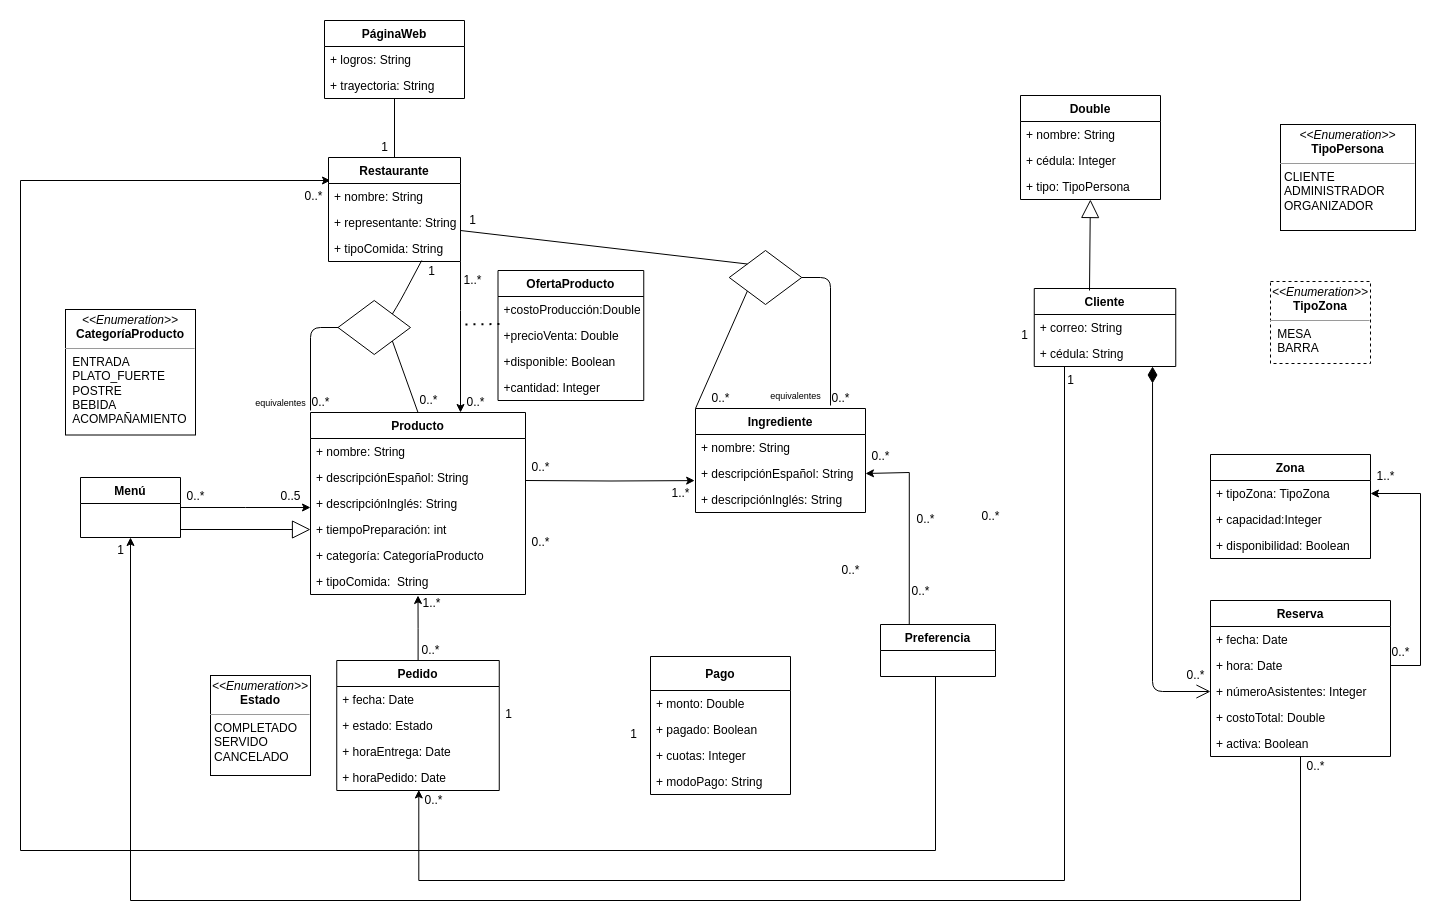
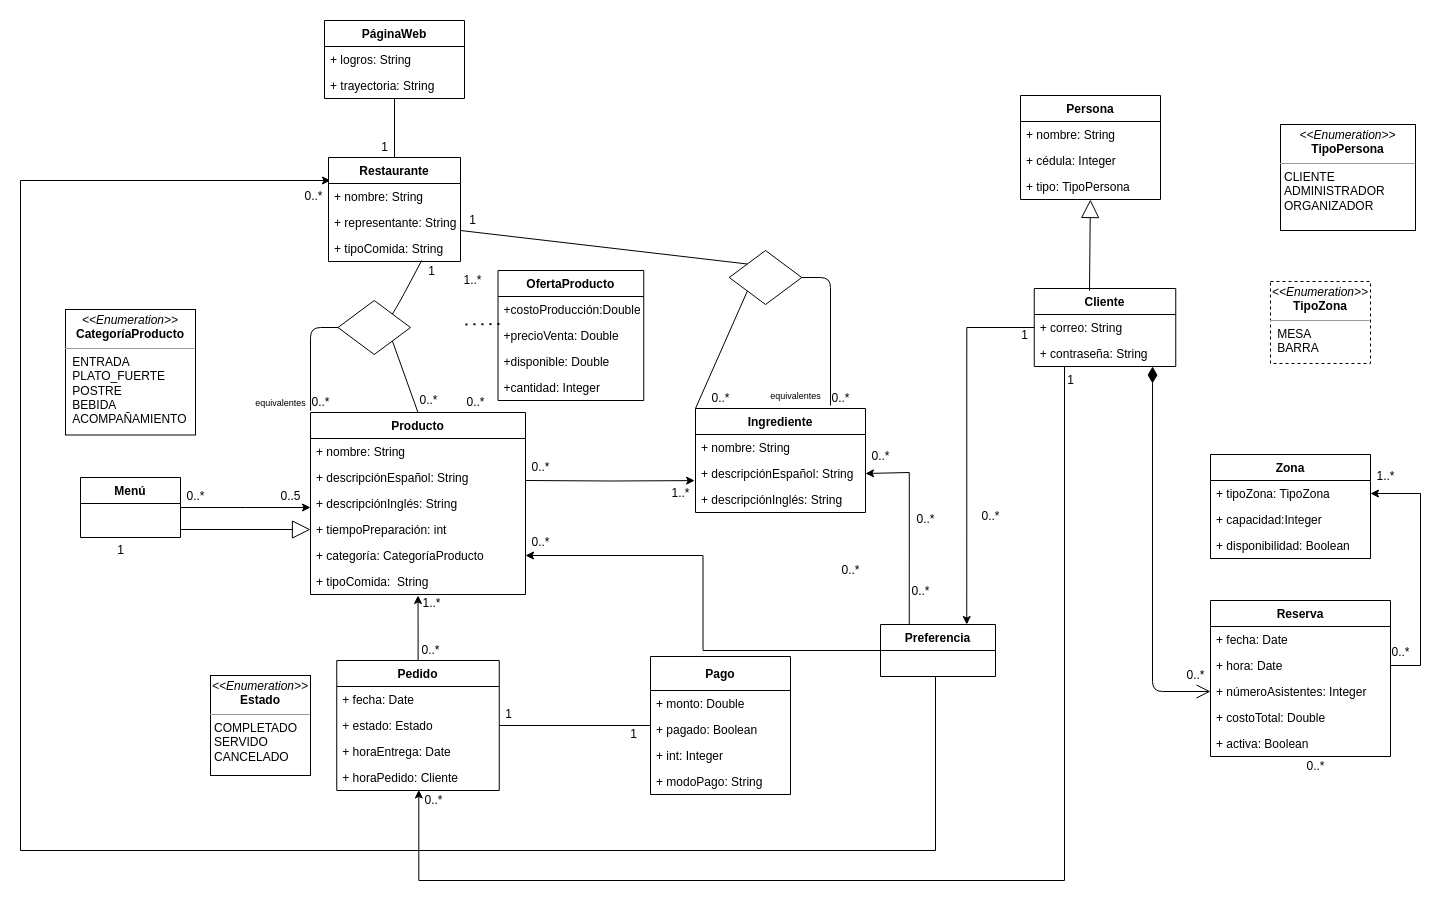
- <mxCell id="116" value="Double" style="swimlane;fontStyle=1;childLayout=stackLayout;horizontal=1;startSize=26;fillColor=none;horizontalStack=0;resizeParent=1;resizeParentMax=0;resizeLast=0;collapsible=1;marginBottom=0;" parent="1" vertex="1"><mxGeometry x="1020" y="95" width="140" height="104" as="geometry" /></mxCell>
+ <mxCell id="116" value="Persona" style="swimlane;fontStyle=1;childLayout=stackLayout;horizontal=1;startSize=26;fillColor=none;horizontalStack=0;resizeParent=1;resizeParentMax=0;resizeLast=0;collapsible=1;marginBottom=0;" parent="1" vertex="1"><mxGeometry x="1020" y="95" width="140" height="104" as="geometry" /></mxCell>
- <mxCell id="9" style="edgeStyle=orthogonalEdgeStyle;rounded=0;orthogonalLoop=1;jettySize=auto;html=1;" parent="1" source="99" target="40" edge="1"><mxGeometry relative="1" as="geometry"><Array as="points"><mxPoint x="460" y="310" /><mxPoint x="460" y="310" /></Array></mxGeometry></mxCell>
- <mxCell id="105" value="+ cédula: String" style="text;strokeColor=none;fillColor=none;align=left;verticalAlign=top;spacingLeft=4;spacingRight=4;overflow=hidden;rotatable=0;points=[[0,0.5],[1,0.5]];portConstraint=eastwest;" parent="103" vertex="1"><mxGeometry y="52" width="141.5" height="26" as="geometry" /></mxCell>
+ <mxCell id="105" value="+ contraseña: String" style="text;strokeColor=none;fillColor=none;align=left;verticalAlign=top;spacingLeft=4;spacingRight=4;overflow=hidden;rotatable=0;points=[[0,0.5],[1,0.5]];portConstraint=eastwest;" parent="103" vertex="1"><mxGeometry y="52" width="141.5" height="26" as="geometry" /></mxCell>
- <mxCell id="54" value="+disponible: Boolean" style="text;strokeColor=none;fillColor=none;align=left;verticalAlign=top;spacingLeft=4;spacingRight=4;overflow=hidden;rotatable=0;points=[[0,0.5],[1,0.5]];portConstraint=eastwest;" parent="51" vertex="1"><mxGeometry y="78" width="145.75" height="26" as="geometry" /></mxCell>
+ <mxCell id="54" value="+disponible: Double" style="text;strokeColor=none;fillColor=none;align=left;verticalAlign=top;spacingLeft=4;spacingRight=4;overflow=hidden;rotatable=0;points=[[0,0.5],[1,0.5]];portConstraint=eastwest;" parent="51" vertex="1"><mxGeometry y="78" width="145.75" height="26" as="geometry" /></mxCell>
+ <mxCell id="25" style="edgeStyle=orthogonalEdgeStyle;rounded=0;orthogonalLoop=1;jettySize=auto;html=1;entryX=0.75;entryY=0;entryDx=0;entryDy=0;" parent="1" source="103" target="86" edge="1"><mxGeometry relative="1" as="geometry" /></mxCell>
+ <mxCell id="59" style="edgeStyle=orthogonalEdgeStyle;rounded=0;orthogonalLoop=1;jettySize=auto;html=1;exitX=0;exitY=0.5;exitDx=0;exitDy=0;" parent="1" source="86" target="45" edge="1"><mxGeometry relative="1" as="geometry" /></mxCell>
+ <mxCell id="16" value="" style="endArrow=none;html=1;entryX=1;entryY=0.5;entryDx=0;entryDy=0;" parent="1" source="90" target="66" edge="1"><mxGeometry width="50" height="50" relative="1" as="geometry"><mxPoint x="330" y="860" as="sourcePoint" /><mxPoint x="432" y="790" as="targetPoint" /></mxGeometry></mxCell>
- <mxCell id="93" value="+ cuotas: Integer" style="text;strokeColor=none;fillColor=none;align=left;verticalAlign=top;spacingLeft=4;spacingRight=4;overflow=hidden;rotatable=0;points=[[0,0.5],[1,0.5]];portConstraint=eastwest;" parent="90" vertex="1"><mxGeometry y="86" width="140" height="26" as="geometry" /></mxCell>
+ <mxCell id="93" value="+ int: Integer" style="text;strokeColor=none;fillColor=none;align=left;verticalAlign=top;spacingLeft=4;spacingRight=4;overflow=hidden;rotatable=0;points=[[0,0.5],[1,0.5]];portConstraint=eastwest;" parent="90" vertex="1"><mxGeometry y="86" width="140" height="26" as="geometry" /></mxCell>
- <mxCell id="68" value="+ horaPedido: Date" style="text;strokeColor=none;fillColor=none;align=left;verticalAlign=top;spacingLeft=4;spacingRight=4;overflow=hidden;rotatable=0;points=[[0,0.5],[1,0.5]];portConstraint=eastwest;" parent="64" vertex="1"><mxGeometry y="104" width="162.5" height="26" as="geometry" /></mxCell>
+ <mxCell id="68" value="+ horaPedido: Cliente" style="text;strokeColor=none;fillColor=none;align=left;verticalAlign=top;spacingLeft=4;spacingRight=4;overflow=hidden;rotatable=0;points=[[0,0.5],[1,0.5]];portConstraint=eastwest;" parent="64" vertex="1"><mxGeometry y="104" width="162.5" height="26" as="geometry" /></mxCell>
- <mxCell id="95" style="edgeStyle=orthogonalEdgeStyle;rounded=0;orthogonalLoop=1;jettySize=auto;html=1;entryX=0.5;entryY=1;entryDx=0;entryDy=0;" parent="1" source="34" target="27" edge="1"><mxGeometry relative="1" as="geometry"><Array as="points"><mxPoint x="1300" y="900" /><mxPoint x="130" y="900" /></Array></mxGeometry></mxCell>
